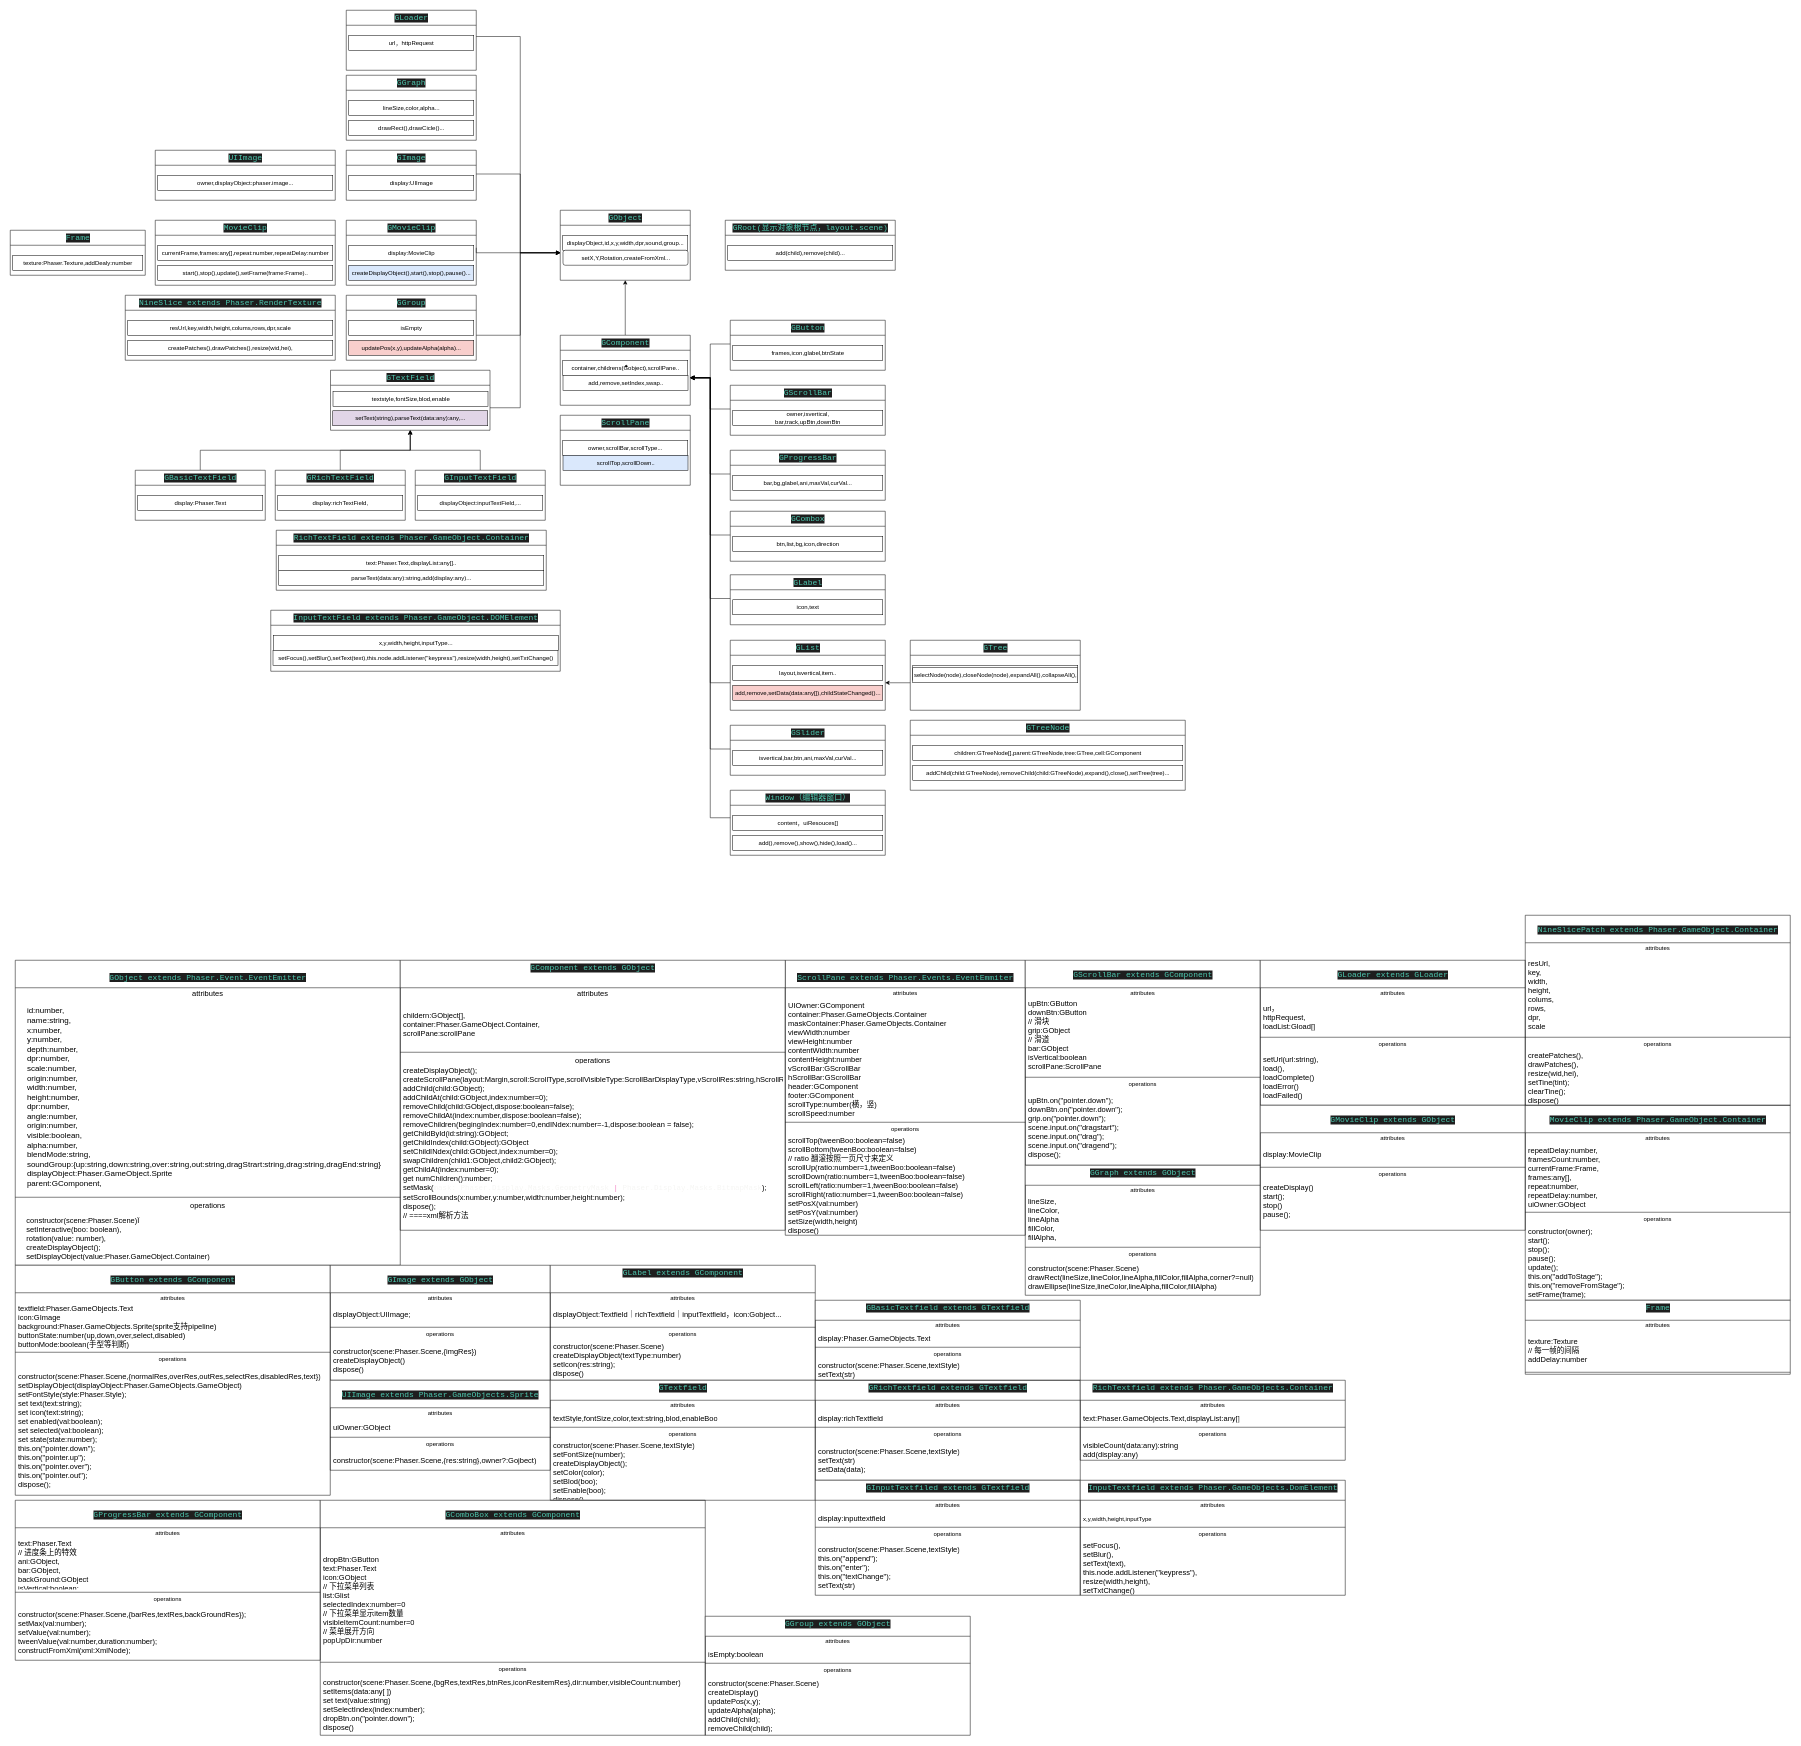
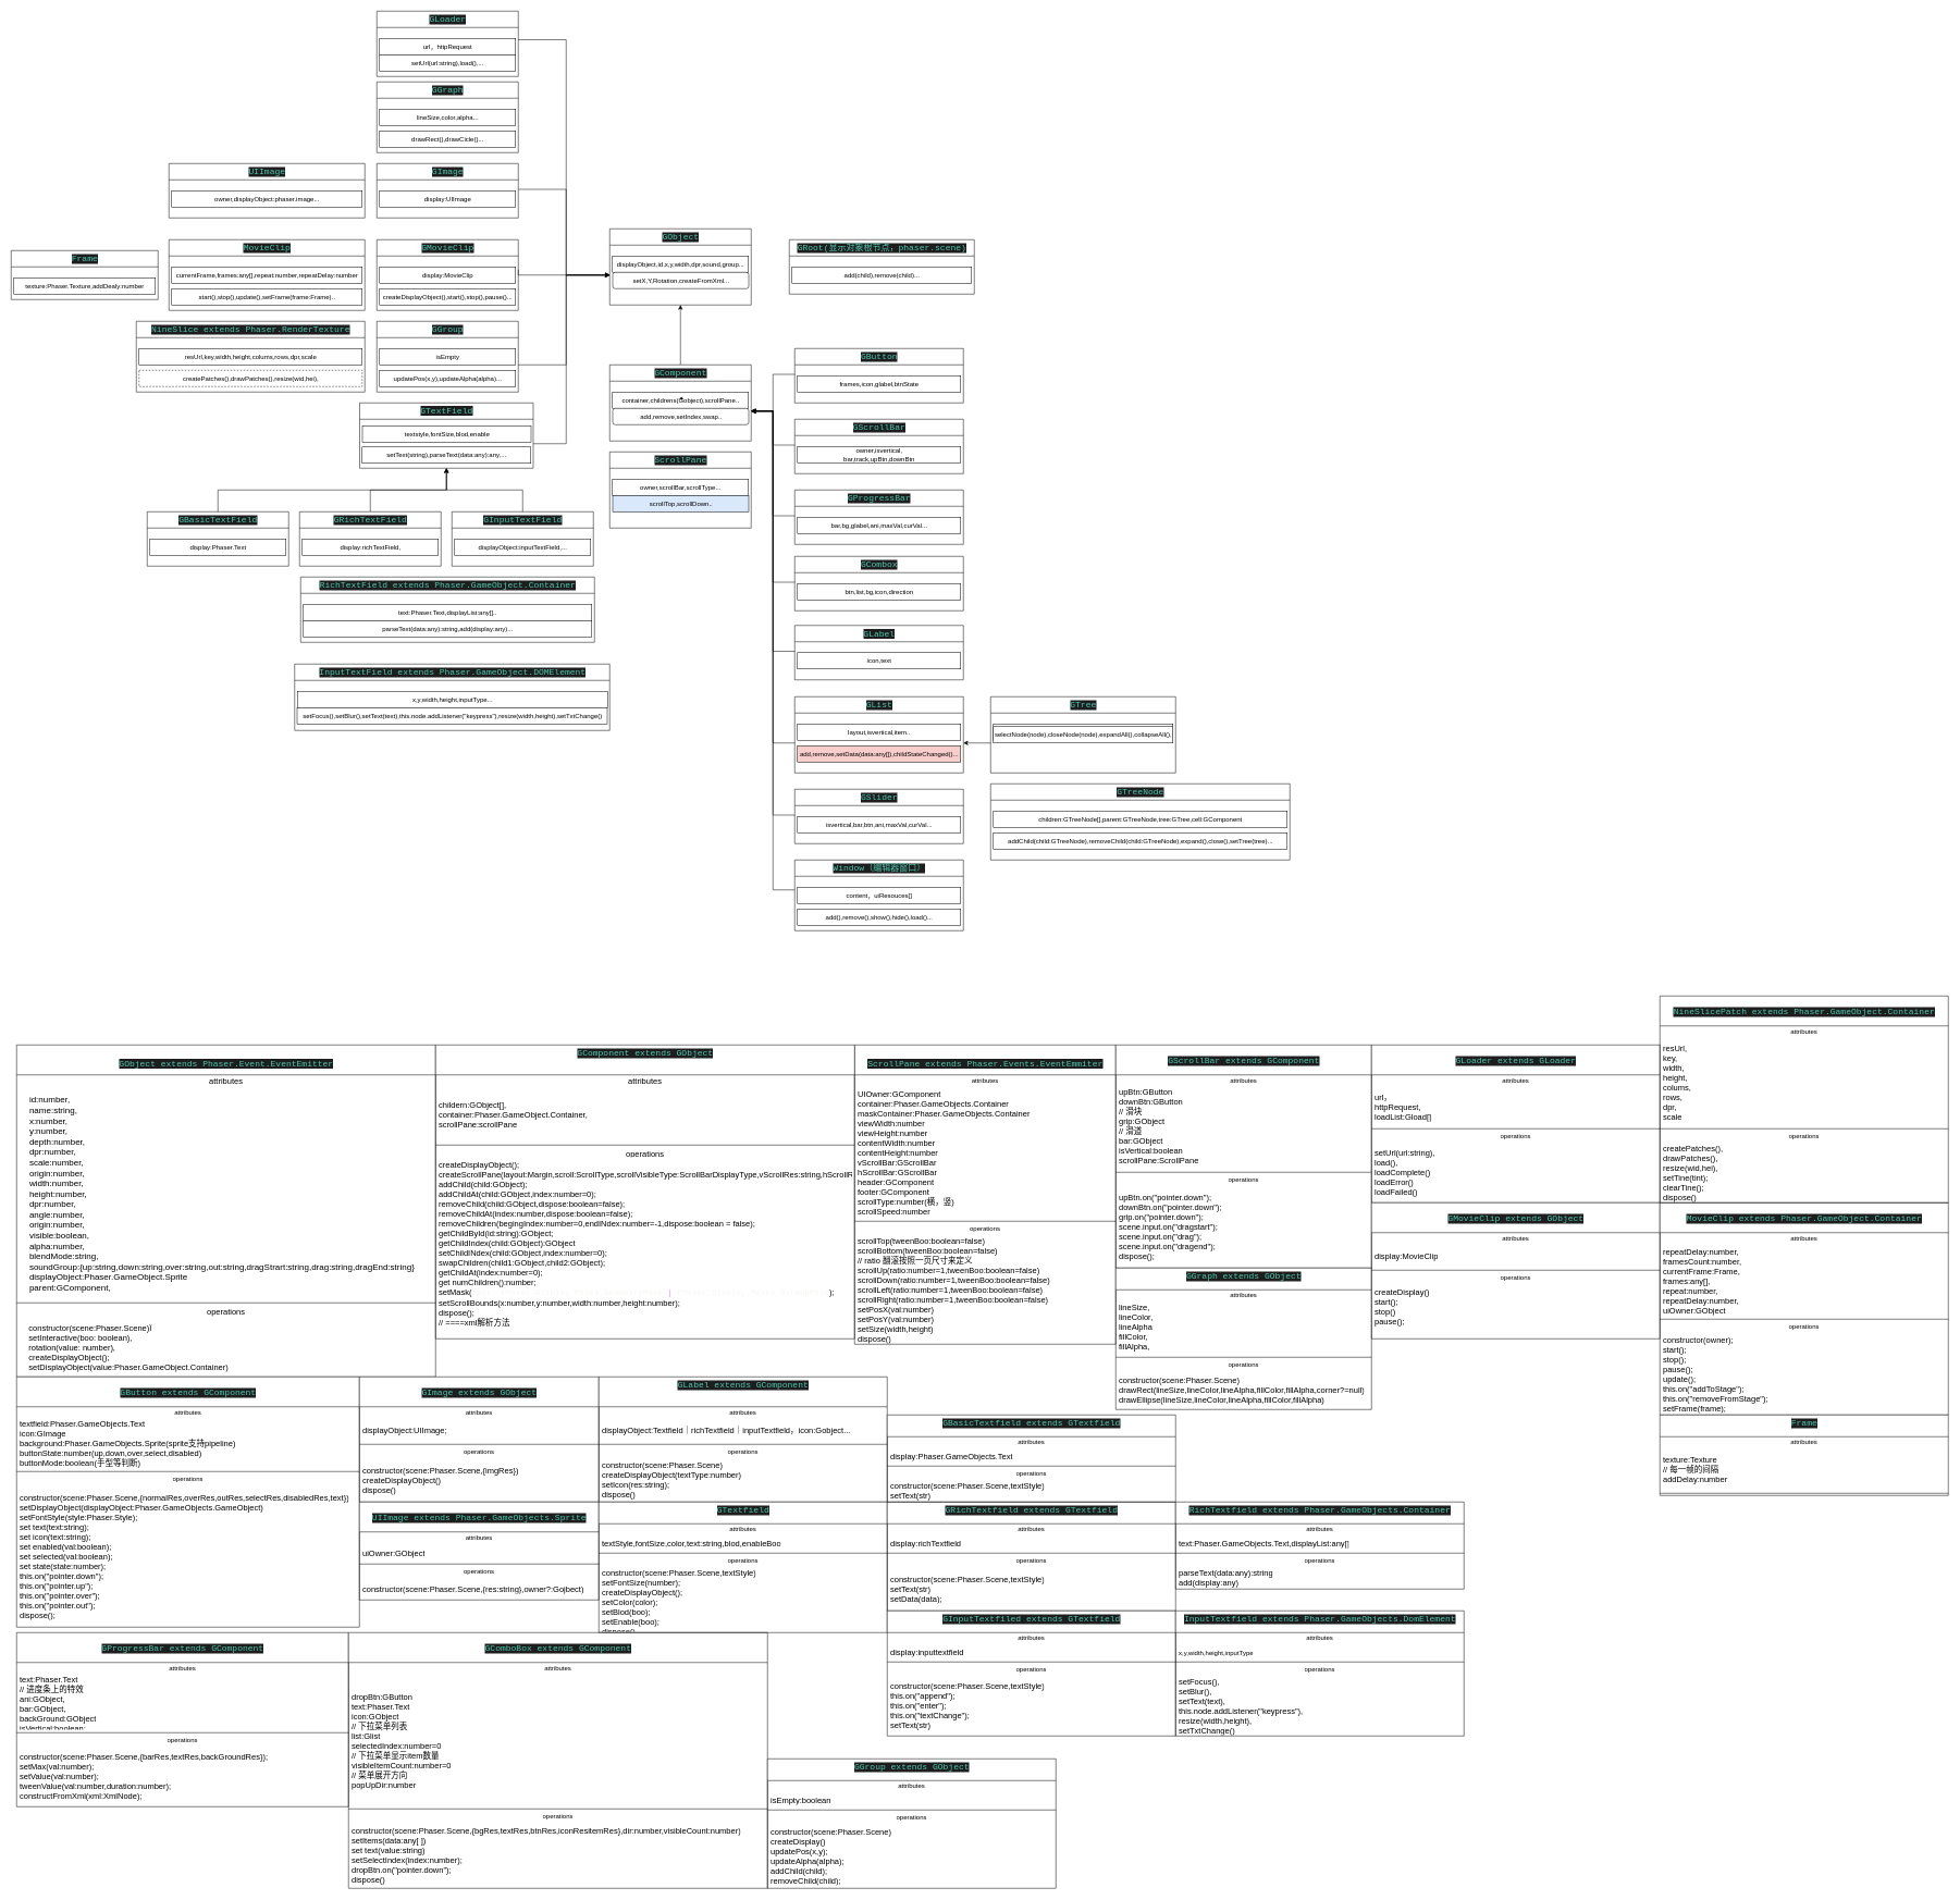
+ <mxCell id="114" value="setUrl(url:string),load(),..." style="html=1;align=center;verticalAlign=middle;rotatable=0;" parent="112" vertex="1"><mxGeometry x="5" y="50" width="250" height="30" as="geometry" /></mxCell>
- <mxCell id="173" value="&lt;font color=&quot;#4ec9b0&quot; face=&quot;menlo, monaco, courier new, monospace, menlo, monaco, courier new, monospace&quot;&gt;&lt;span style=&quot;font-size: 16px ; font-weight: 400 ; background-color: rgb(30 , 30 , 30)&quot;&gt;GRoot(显示对象根节点，layout.scene)&lt;br&gt;&lt;/span&gt;&lt;/font&gt;" style="swimlane;fontStyle=1;align=center;verticalAlign=top;childLayout=stackLayout;horizontal=1;startSize=30;horizontalStack=0;resizeParent=1;resizeParentMax=0;resizeLast=0;collapsible=0;marginBottom=0;html=1;rounded=0;sketch=0;" parent="1" vertex="1"><mxGeometry x="1450" y="440" width="340" height="100" as="geometry" /></mxCell>
+ <mxCell id="173" value="&lt;font color=&quot;#4ec9b0&quot; face=&quot;menlo, monaco, courier new, monospace, menlo, monaco, courier new, monospace&quot;&gt;&lt;span style=&quot;font-size: 16px ; font-weight: 400 ; background-color: rgb(30 , 30 , 30)&quot;&gt;GRoot(显示对象根节点，phaser.scene)&lt;br&gt;&lt;/span&gt;&lt;/font&gt;" style="swimlane;fontStyle=1;align=center;verticalAlign=top;childLayout=stackLayout;horizontal=1;startSize=30;horizontalStack=0;resizeParent=1;resizeParentMax=0;resizeLast=0;collapsible=0;marginBottom=0;html=1;rounded=0;sketch=0;" parent="1" vertex="1"><mxGeometry x="1450" y="440" width="340" height="100" as="geometry" /></mxCell>
- <mxCell id="160" value="createDisplayObject(),start(),stop(),pause()..." style="html=1;align=center;verticalAlign=middle;rotatable=0;fillColor=#dae8fc;" parent="158" vertex="1"><mxGeometry x="5" y="60" width="250" height="30" as="geometry" /></mxCell>
+ <mxCell id="160" value="createDisplayObject(),start(),stop(),pause()..." style="html=1;align=center;verticalAlign=middle;rotatable=0;" parent="158" vertex="1"><mxGeometry x="5" y="60" width="250" height="30" as="geometry" /></mxCell>
- <mxCell id="179" value="createPatches(),drawPatches(),resize(wid,hei)," style="html=1;align=center;verticalAlign=middle;rotatable=0;" parent="177" vertex="1"><mxGeometry x="5" y="60" width="410" height="30" as="geometry" /></mxCell>
+ <mxCell id="179" value="createPatches(),drawPatches(),resize(wid,hei)," style="html=1;align=center;verticalAlign=middle;rotatable=0;dashed=1;" parent="177" vertex="1"><mxGeometry x="5" y="60" width="410" height="30" as="geometry" /></mxCell>
- <mxCell id="150" value="updatePos(x,y),updateAlpha(alpha)..." style="html=1;align=center;verticalAlign=middle;rotatable=0;fillColor=#f8cecc;" parent="148" vertex="1"><mxGeometry x="5" y="60" width="250" height="30" as="geometry" /></mxCell>
+ <mxCell id="150" value="updatePos(x,y),updateAlpha(alpha)..." style="html=1;align=center;verticalAlign=middle;rotatable=0;" parent="148" vertex="1"><mxGeometry x="5" y="60" width="250" height="30" as="geometry" /></mxCell>
- <mxCell id="64" value="add,remove,setIndex,swap.." style="html=1;align=center;verticalAlign=middle;rotatable=0;" parent="62" vertex="1"><mxGeometry x="5.5" y="50" width="250" height="30" as="geometry" /></mxCell>
+ <mxCell id="64" value="add,remove,setIndex,swap.." style="html=1;align=center;verticalAlign=middle;rotatable=0;rounded=1;" parent="62" vertex="1"><mxGeometry x="5.5" y="50" width="250" height="30" as="geometry" /></mxCell>
- <mxCell id="102" value="setText(string),parseText(data:any):any,..." style="html=1;align=center;verticalAlign=middle;rotatable=0;fillColor=#e1d5e7;" parent="100" vertex="1"><mxGeometry x="4.5" y="51" width="310" height="30" as="geometry" /></mxCell>
+ <mxCell id="102" value="setText(string),parseText(data:any):any,..." style="html=1;align=center;verticalAlign=middle;rotatable=0;" parent="100" vertex="1"><mxGeometry x="4.5" y="51" width="310" height="30" as="geometry" /></mxCell>
- <mxCell id="215" value="&lt;span style=&quot;text-align: center&quot;&gt;&lt;font style=&quot;font-size: 15px&quot;&gt;visibleCount(data:any):string&lt;br&gt;add(display:any)&lt;/font&gt;&lt;/span&gt;&lt;span style=&quot;font-size: 15px&quot;&gt;&lt;br&gt;&lt;/span&gt;" style="text;html=1;strokeColor=none;fillColor=none;align=left;verticalAlign=middle;spacingLeft=4;spacingRight=4;overflow=hidden;rotatable=0;points=[[0,0.5],[1,0.5]];portConstraint=eastwest;" vertex="1" parent="210"><mxGeometry y="118" width="530" height="42" as="geometry" /></mxCell>
+ <mxCell id="215" value="&lt;span style=&quot;text-align: center&quot;&gt;&lt;font style=&quot;font-size: 15px&quot;&gt;parseText(data:any):string&lt;br&gt;add(display:any)&lt;/font&gt;&lt;/span&gt;&lt;span style=&quot;font-size: 15px&quot;&gt;&lt;br&gt;&lt;/span&gt;" style="text;html=1;strokeColor=none;fillColor=none;align=left;verticalAlign=middle;spacingLeft=4;spacingRight=4;overflow=hidden;rotatable=0;points=[[0,0.5],[1,0.5]];portConstraint=eastwest;" vertex="1" parent="210"><mxGeometry y="118" width="530" height="42" as="geometry" /></mxCell>
